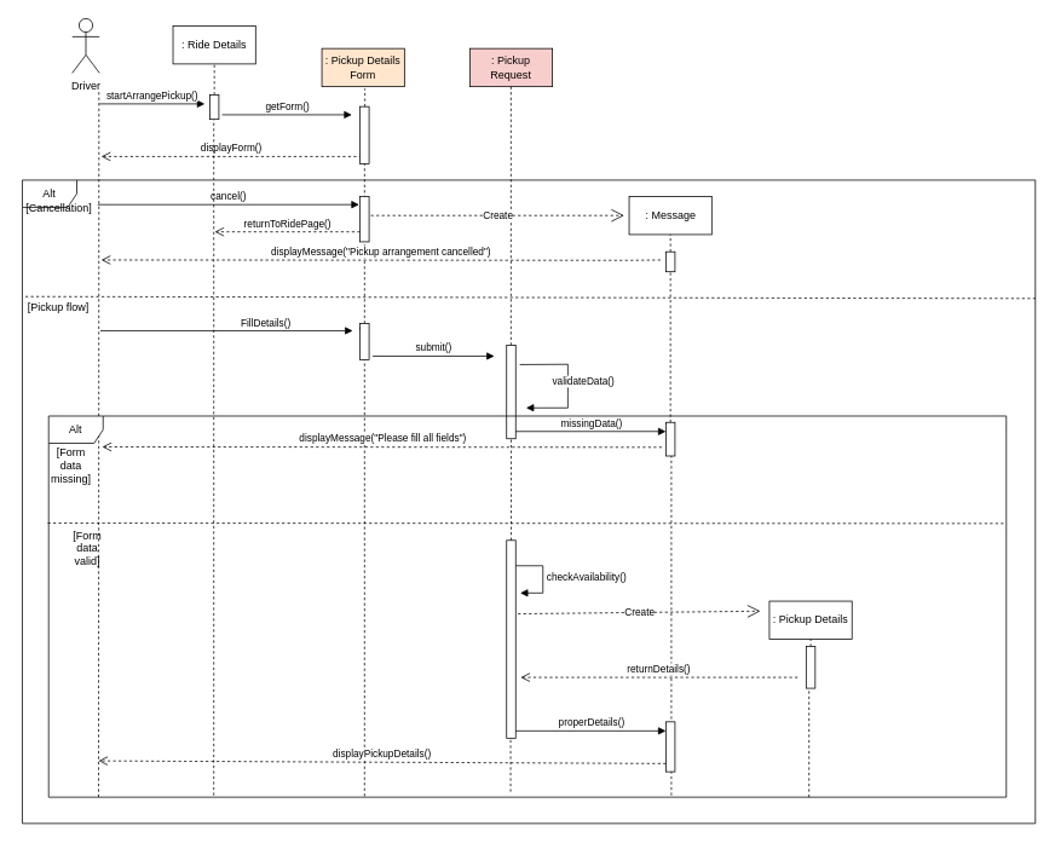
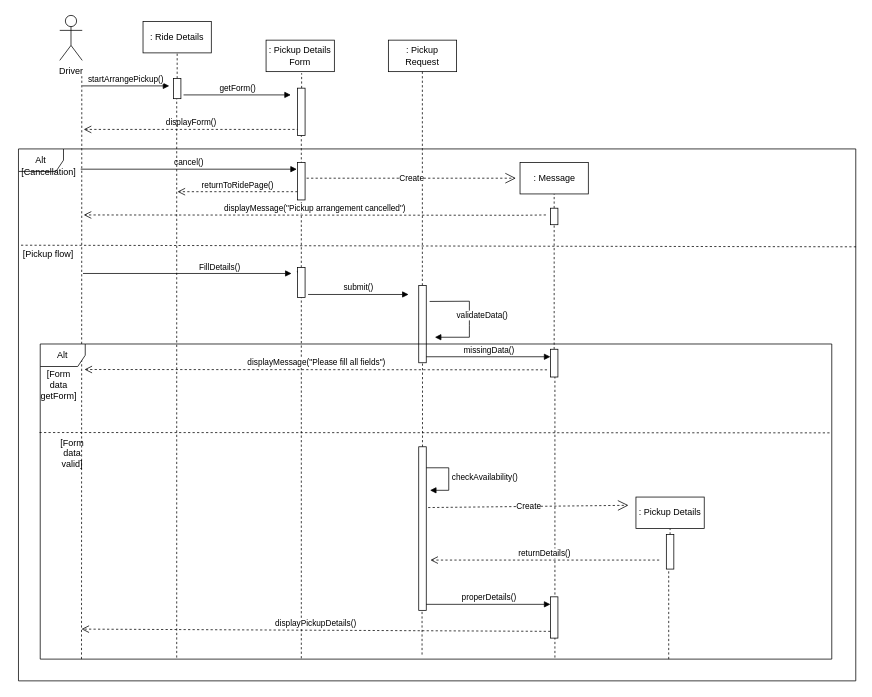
- <mxCell id="5" value=": Pickup Details Form" style="html=1;whiteSpace=wrap;fillColor=#ffe6cc;" parent="1" vertex="1"><mxGeometry x="354" y="53" width="91" height="42" as="geometry" /></mxCell>
+ <mxCell id="5" value=": Pickup Details Form" style="html=1;whiteSpace=wrap;" parent="1" vertex="1"><mxGeometry x="354" y="53" width="91" height="42" as="geometry" /></mxCell>
- <mxCell id="6" value=": Pickup Request" style="html=1;whiteSpace=wrap;fillColor=#f8cecc;" parent="1" vertex="1"><mxGeometry x="517" y="53" width="91" height="42" as="geometry" /></mxCell>
+ <mxCell id="6" value=": Pickup Request" style="html=1;whiteSpace=wrap;" parent="1" vertex="1"><mxGeometry x="517" y="53" width="91" height="42" as="geometry" /></mxCell>
- <mxCell id="48" value="[Form data missing]" style="text;html=1;align=center;verticalAlign=middle;whiteSpace=wrap;rounded=0;" parent="1" vertex="1"><mxGeometry x="49" y="507" width="57.5" height="12" as="geometry" /></mxCell>
+ <mxCell id="48" value="[Form data getForm]" style="text;html=1;align=center;verticalAlign=middle;whiteSpace=wrap;rounded=0;" parent="1" vertex="1"><mxGeometry x="49" y="507" width="57.5" height="12" as="geometry" /></mxCell>
